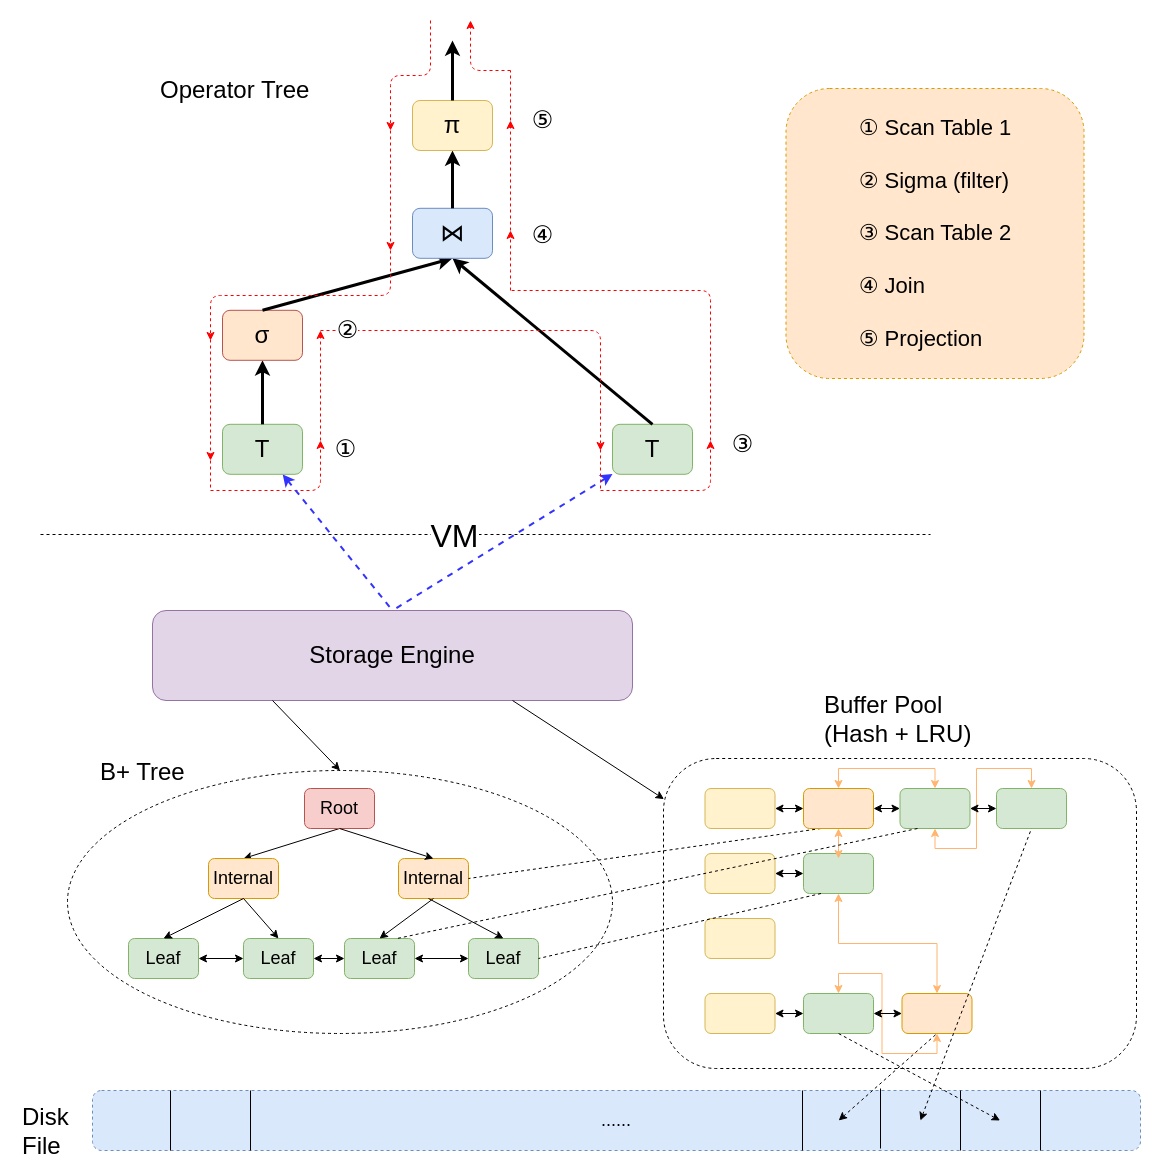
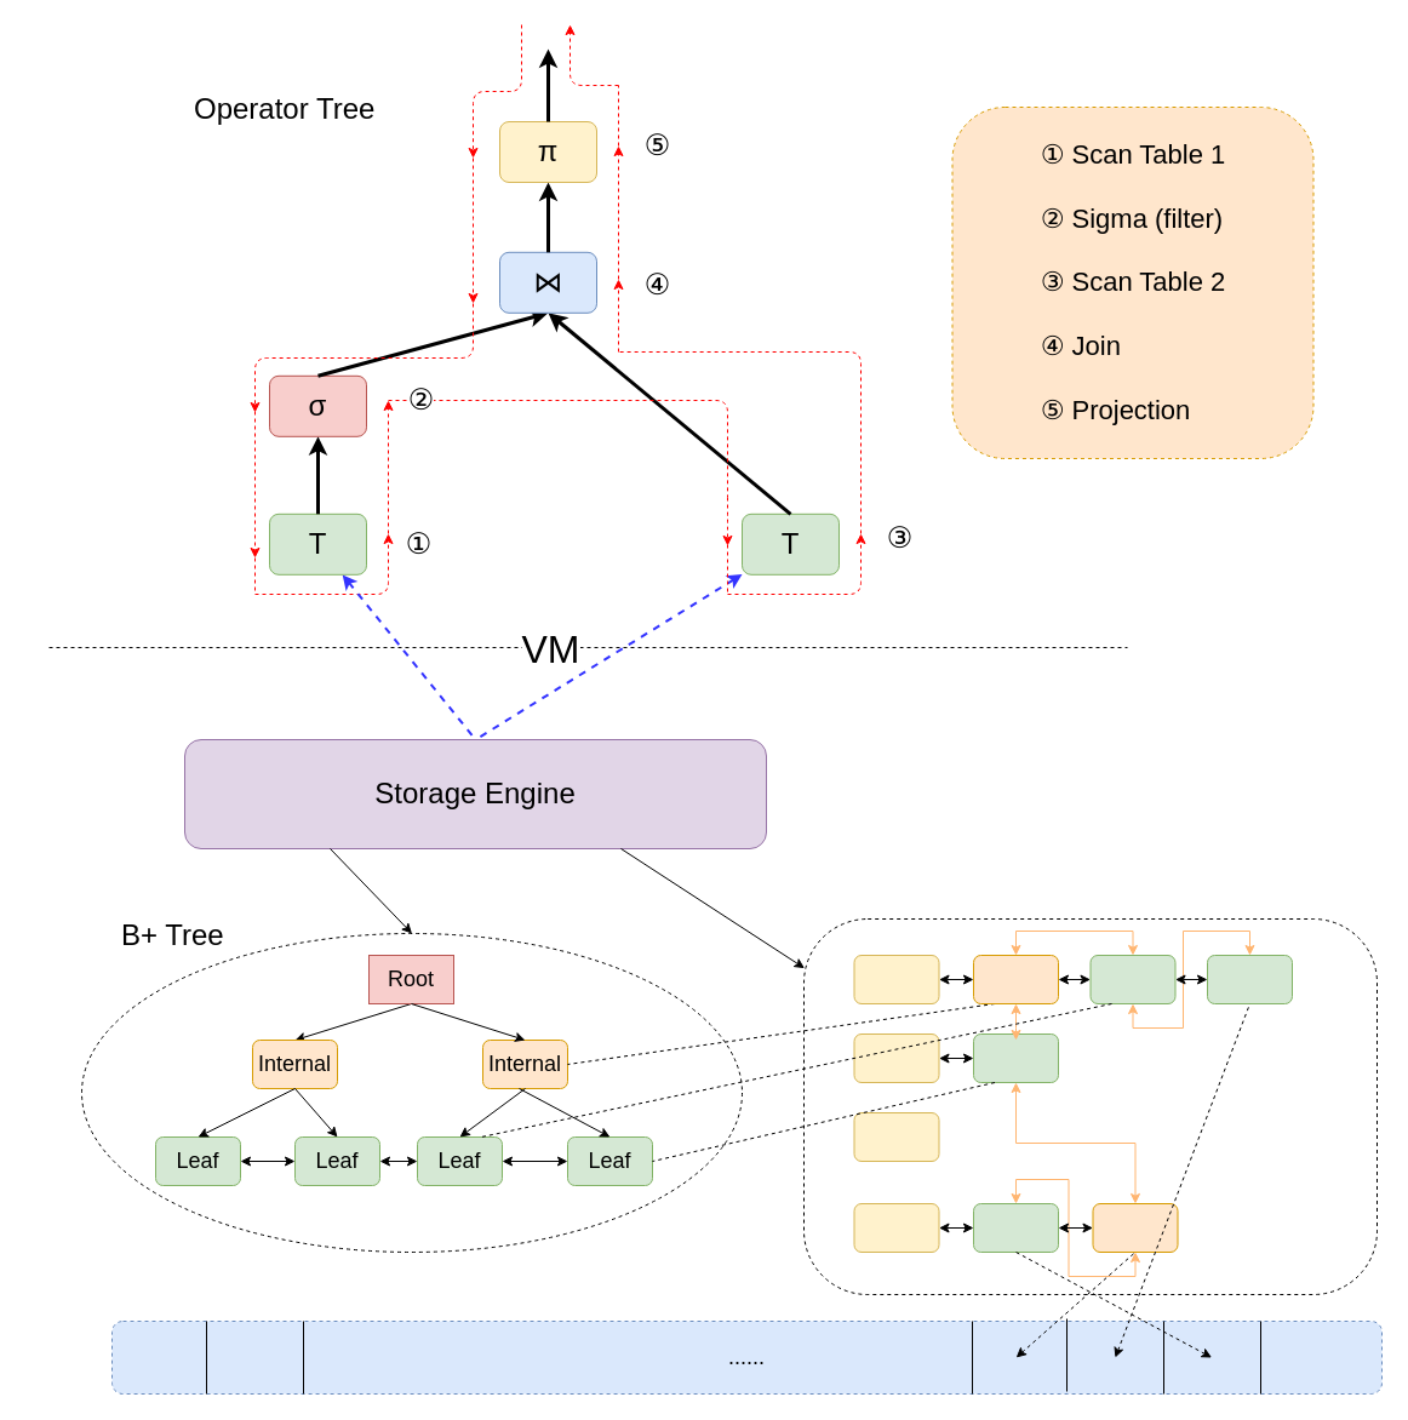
- <mxCell id="11" value="σ" style="rounded=1;whiteSpace=wrap;html=1;fillColor=#ffe6cc;strokeColor=#b85450;fontSize=24;" parent="1" vertex="1"><mxGeometry x="222" y="309.8" width="80" height="50" as="geometry" /></mxCell>
+ <mxCell id="11" value="σ" style="rounded=1;whiteSpace=wrap;html=1;fillColor=#f8cecc;strokeColor=#b85450;fontSize=24;" parent="1" vertex="1"><mxGeometry x="222" y="309.8" width="80" height="50" as="geometry" /></mxCell>
- <mxCell id="39" value="&lt;font style=&quot;font-size: 24px;&quot;&gt;Buffer Pool&lt;br style=&quot;font-size: 24px;&quot;&gt;(Hash + LRU)&lt;br style=&quot;font-size: 24px;&quot;&gt;&lt;/font&gt;" style="text;html=1;resizable=0;points=[];autosize=1;align=left;verticalAlign=top;spacingTop=-4;fontSize=24;" parent="1" vertex="1"><mxGeometry x="821.5" y="688" width="160" height="50" as="geometry" /></mxCell>
- <mxCell id="19" value="Root" style="rounded=1;whiteSpace=wrap;html=1;fontSize=18;fillColor=#f8cecc;strokeColor=#b85450;" parent="1" vertex="1"><mxGeometry x="304" y="788" width="70" height="40" as="geometry" /></mxCell>
+ <mxCell id="19" value="Root" style="whiteSpace=wrap;html=1;fontSize=18;fillColor=#f8cecc;strokeColor=#b85450;rounded=0;" parent="1" vertex="1"><mxGeometry x="304" y="788" width="70" height="40" as="geometry" /></mxCell>
- <mxCell id="70" value="Disk&lt;br style=&quot;font-size: 24px;&quot;&gt;File&lt;br style=&quot;font-size: 24px;&quot;&gt;" style="text;html=1;resizable=0;points=[];autosize=1;align=left;verticalAlign=top;spacingTop=-4;fontSize=24;" parent="1" vertex="1"><mxGeometry x="20" y="1100" width="50" height="40" as="geometry" /></mxCell>
